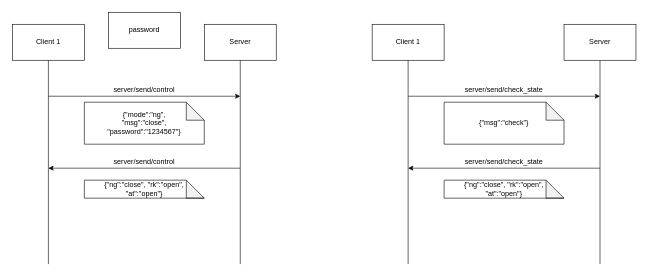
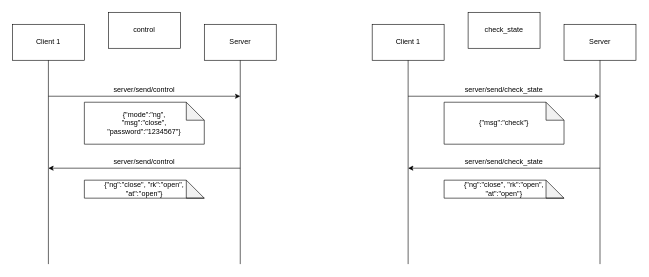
- <mxCell id="11" value="password" style="rounded=0;whiteSpace=wrap;html=1;" vertex="1" parent="1"><mxGeometry x="180" y="20" width="120" height="60" as="geometry" /></mxCell>
+ <mxCell id="11" value="control" style="rounded=0;whiteSpace=wrap;html=1;" vertex="1" parent="1"><mxGeometry x="180" y="20" width="120" height="60" as="geometry" /></mxCell>
+ <mxCell id="22" value="check_state" style="rounded=0;whiteSpace=wrap;html=1;" vertex="1" parent="1"><mxGeometry x="780" y="20" width="120" height="60" as="geometry" /></mxCell>
